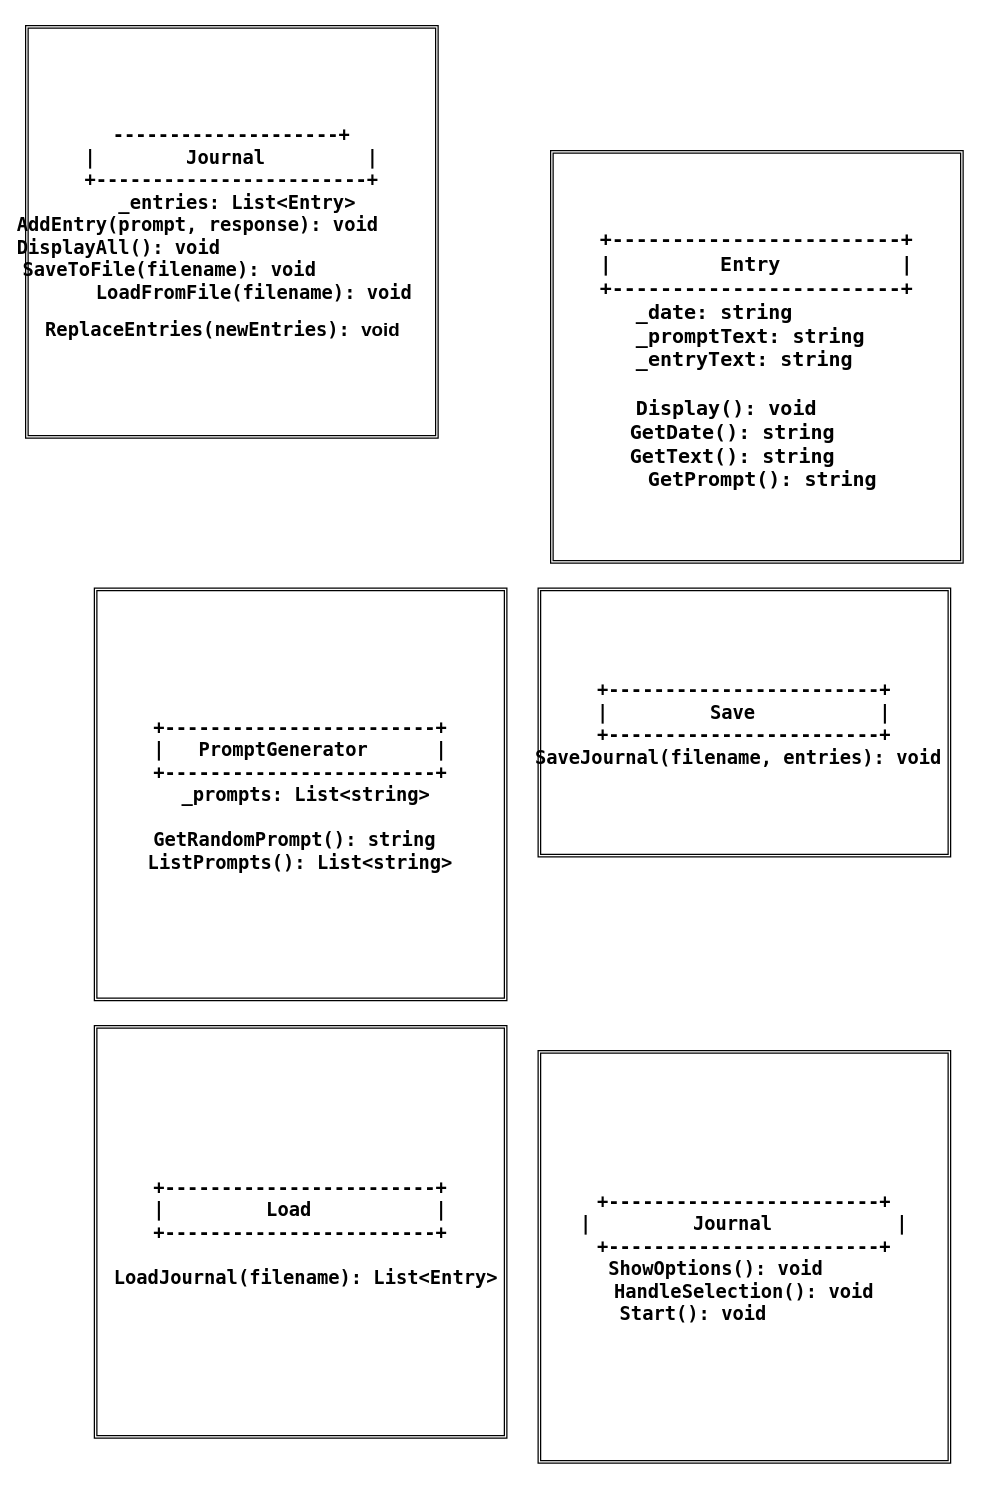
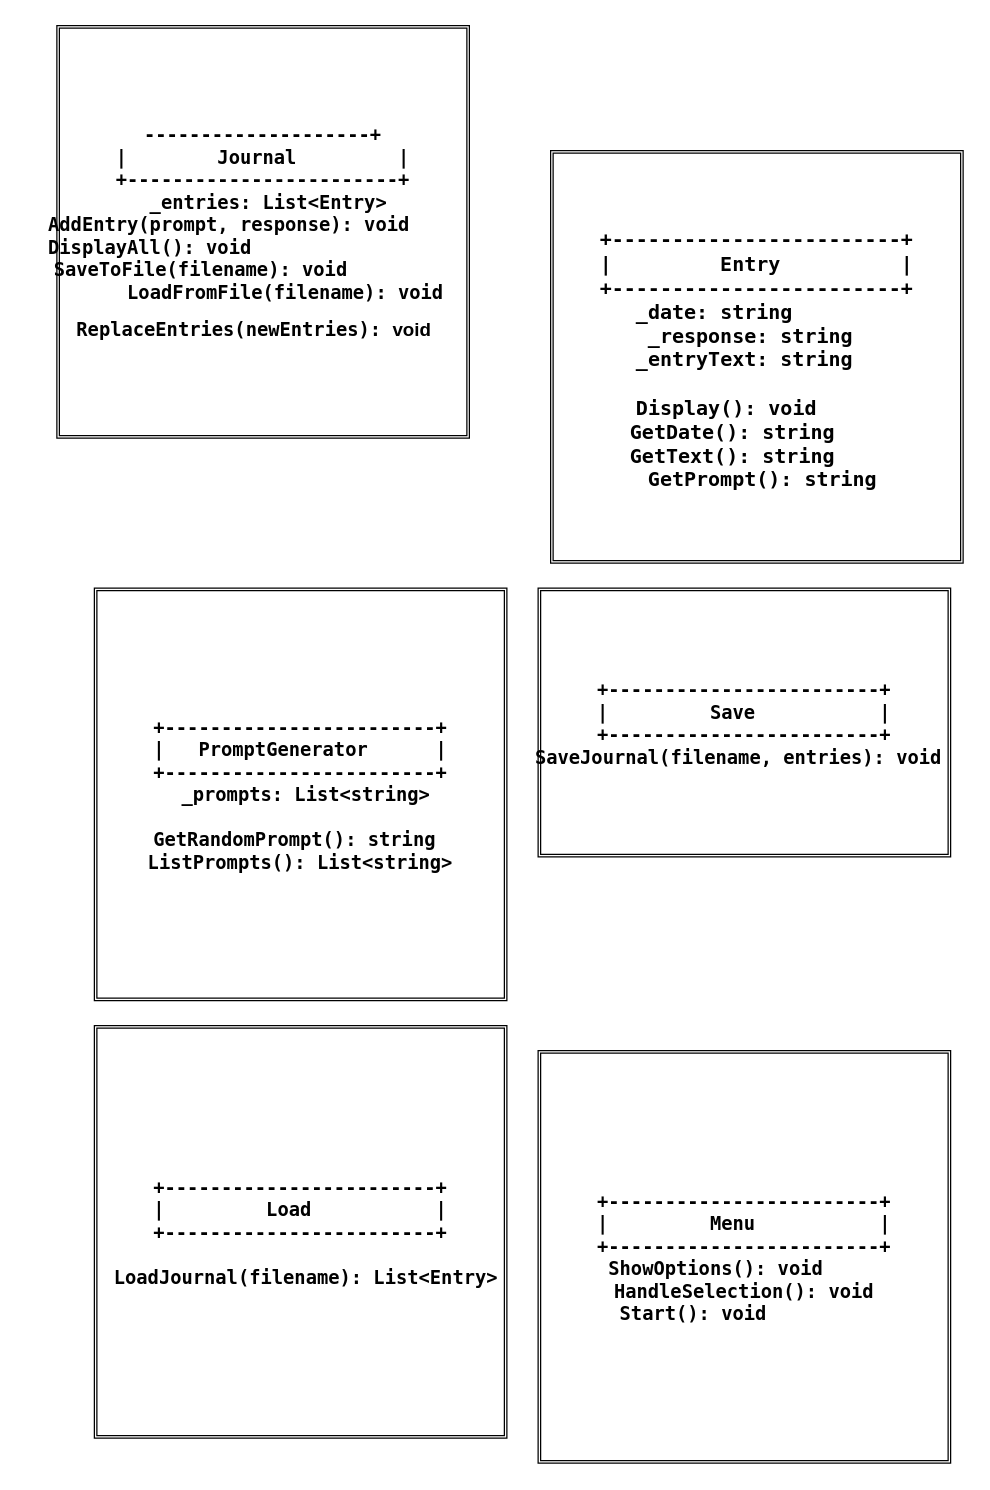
- <mxCell id="3" value="&lt;pre&gt;&lt;b&gt;&lt;font style=&quot;font-size: 15px;&quot;&gt;--------------------+&lt;br&gt;|        Journal         |&lt;br&gt;+------------------------+&lt;br&gt; _entries: List&amp;lt;Entry&amp;gt;&lt;br&gt;AddEntry(prompt, response): void      &lt;br&gt;DisplayAll(): void                    &lt;br&gt; SaveToFile(filename): void            &lt;br&gt;    LoadFromFile(filename): void&lt;/font&gt;&lt;/b&gt;&lt;/pre&gt;&lt;pre&gt;&lt;b&gt;&lt;font style=&quot;font-size: 15px;&quot;&gt;ReplaceEntries(newEntries): &lt;/font&gt;&lt;/b&gt;&lt;span style=&quot;background-color: transparent; font-family: Helvetica; white-space: normal;&quot;&gt;&lt;b&gt;&lt;font style=&quot;font-size: 15px;&quot;&gt;void&amp;nbsp;&lt;/font&gt;&lt;/b&gt; &amp;nbsp;&amp;nbsp;&lt;/span&gt;&lt;/pre&gt;" style="shape=ext;double=1;whiteSpace=wrap;html=1;aspect=fixed;" vertex="1" parent="1"><mxGeometry x="20" y="20" width="330" height="330" as="geometry" /></mxCell>
+ <mxCell id="3" value="&lt;pre&gt;&lt;b&gt;&lt;font style=&quot;font-size: 15px;&quot;&gt;--------------------+&lt;br&gt;|        Journal         |&lt;br&gt;+------------------------+&lt;br&gt; _entries: List&amp;lt;Entry&amp;gt;&lt;br&gt;AddEntry(prompt, response): void      &lt;br&gt;DisplayAll(): void                    &lt;br&gt; SaveToFile(filename): void            &lt;br&gt;    LoadFromFile(filename): void&lt;/font&gt;&lt;/b&gt;&lt;/pre&gt;&lt;pre&gt;&lt;b&gt;&lt;font style=&quot;font-size: 15px;&quot;&gt;ReplaceEntries(newEntries): &lt;/font&gt;&lt;/b&gt;&lt;span style=&quot;background-color: transparent; font-family: Helvetica; white-space: normal;&quot;&gt;&lt;b&gt;&lt;font style=&quot;font-size: 15px;&quot;&gt;void&amp;nbsp;&lt;/font&gt;&lt;/b&gt; &amp;nbsp;&amp;nbsp;&lt;/span&gt;&lt;/pre&gt;" style="shape=ext;double=1;whiteSpace=wrap;html=1;aspect=fixed;" vertex="1" parent="1"><mxGeometry x="45" y="20" width="330" height="330" as="geometry" /></mxCell>
- <mxCell id="2" value="&lt;b&gt;&lt;font style=&quot;font-size: 16px;&quot;&gt;&lt;br&gt;&lt;/font&gt;&lt;/b&gt;&lt;pre style=&quot;&quot;&gt;&lt;div&gt;&lt;b&gt;&lt;font style=&quot;font-size: 16px;&quot;&gt;&lt;span&gt;+------------------------+&lt;br&gt;&lt;/span&gt;&lt;span&gt;|         &lt;/span&gt;&lt;span&gt;Entry          &lt;/span&gt;&lt;span&gt;|&lt;br&gt;&lt;/span&gt;&lt;span&gt;+------------------------+&lt;br&gt;&lt;/span&gt;&lt;span&gt; &lt;/span&gt;&lt;span&gt;_date: &lt;/span&gt;&lt;span&gt;string        &lt;/span&gt;&lt;span&gt;&lt;br&gt;&lt;/span&gt;&lt;span&gt; &lt;/span&gt;&lt;span&gt;_promptText: &lt;/span&gt;&lt;span&gt;string  &lt;/span&gt;&lt;span&gt;&lt;br&gt;&lt;/span&gt;&lt;span&gt; &lt;/span&gt;&lt;span&gt;_entryText: &lt;/span&gt;&lt;span&gt;string   &lt;/span&gt;&lt;span&gt;&lt;br&gt;&lt;/span&gt;&lt;span&gt;&lt;br&gt;&lt;/span&gt;&lt;span&gt; &lt;/span&gt;&lt;span&gt;Display(): &lt;/span&gt;&lt;span&gt;void      &lt;/span&gt;&lt;span&gt;&lt;br&gt;&lt;/span&gt;&lt;span&gt;GetDate(): &lt;/span&gt;&lt;span&gt;string    &lt;/span&gt;&lt;span&gt;&lt;br&gt;&lt;/span&gt;&lt;span&gt;GetText(): &lt;/span&gt;&lt;span&gt;string    &lt;/span&gt;&lt;span&gt;&lt;br&gt;&lt;/span&gt;&lt;span&gt; &lt;/span&gt;&lt;span&gt;GetPrompt(): &lt;/span&gt;&lt;span&gt;string&lt;/span&gt;&lt;/font&gt;&lt;/b&gt;&lt;/div&gt;&lt;/pre&gt;&lt;div&gt;&lt;br&gt;&lt;/div&gt;" style="shape=ext;double=1;whiteSpace=wrap;html=1;aspect=fixed;" vertex="1" parent="1"><mxGeometry x="440" y="120" width="330" height="330" as="geometry" /></mxCell>
+ <mxCell id="2" value="&lt;b&gt;&lt;font style=&quot;font-size: 16px;&quot;&gt;&lt;br&gt;&lt;/font&gt;&lt;/b&gt;&lt;pre style=&quot;&quot;&gt;&lt;div&gt;&lt;b&gt;&lt;font style=&quot;font-size: 16px;&quot;&gt;&lt;span&gt;+------------------------+&lt;br&gt;&lt;/span&gt;&lt;span&gt;|         &lt;/span&gt;&lt;span&gt;Entry          &lt;/span&gt;&lt;span&gt;|&lt;br&gt;&lt;/span&gt;&lt;span&gt;+------------------------+&lt;br&gt;&lt;/span&gt;&lt;span&gt; &lt;/span&gt;&lt;span&gt;_date: &lt;/span&gt;&lt;span&gt;string        &lt;/span&gt;&lt;span&gt;&lt;br&gt;&lt;/span&gt;&lt;span&gt; &lt;/span&gt;&lt;span&gt;_response: &lt;/span&gt;&lt;span&gt;string  &lt;/span&gt;&lt;span&gt;&lt;br&gt;&lt;/span&gt;&lt;span&gt; &lt;/span&gt;&lt;span&gt;_entryText: &lt;/span&gt;&lt;span&gt;string   &lt;/span&gt;&lt;span&gt;&lt;br&gt;&lt;/span&gt;&lt;span&gt;&lt;br&gt;&lt;/span&gt;&lt;span&gt; &lt;/span&gt;&lt;span&gt;Display(): &lt;/span&gt;&lt;span&gt;void      &lt;/span&gt;&lt;span&gt;&lt;br&gt;&lt;/span&gt;&lt;span&gt;GetDate(): &lt;/span&gt;&lt;span&gt;string    &lt;/span&gt;&lt;span&gt;&lt;br&gt;&lt;/span&gt;&lt;span&gt;GetText(): &lt;/span&gt;&lt;span&gt;string    &lt;/span&gt;&lt;span&gt;&lt;br&gt;&lt;/span&gt;&lt;span&gt; &lt;/span&gt;&lt;span&gt;GetPrompt(): &lt;/span&gt;&lt;span&gt;string&lt;/span&gt;&lt;/font&gt;&lt;/b&gt;&lt;/div&gt;&lt;/pre&gt;&lt;div&gt;&lt;br&gt;&lt;/div&gt;" style="shape=ext;double=1;whiteSpace=wrap;html=1;aspect=fixed;" vertex="1" parent="1"><mxGeometry x="440" y="120" width="330" height="330" as="geometry" /></mxCell>
- <mxCell id="7" value="&lt;div&gt;&lt;pre&gt;&lt;b&gt;&lt;font style=&quot;font-size: 15px;&quot;&gt;+------------------------+&lt;br&gt;|         Journal           |&lt;br&gt;+------------------------+&lt;br&gt; ShowOptions(): void      &lt;br&gt; HandleSelection(): void &lt;br&gt;Start(): void         &lt;/font&gt;&lt;/b&gt;&lt;/pre&gt;&lt;/div&gt;" style="shape=ext;double=1;whiteSpace=wrap;html=1;aspect=fixed;" vertex="1" parent="1"><mxGeometry x="430" y="840" width="330" height="330" as="geometry" /></mxCell>
+ <mxCell id="7" value="&lt;div&gt;&lt;pre&gt;&lt;b&gt;&lt;font style=&quot;font-size: 15px;&quot;&gt;+------------------------+&lt;br&gt;|         Menu           |&lt;br&gt;+------------------------+&lt;br&gt; ShowOptions(): void      &lt;br&gt; HandleSelection(): void &lt;br&gt;Start(): void         &lt;/font&gt;&lt;/b&gt;&lt;/pre&gt;&lt;/div&gt;" style="shape=ext;double=1;whiteSpace=wrap;html=1;aspect=fixed;" vertex="1" parent="1"><mxGeometry x="430" y="840" width="330" height="330" as="geometry" /></mxCell>
